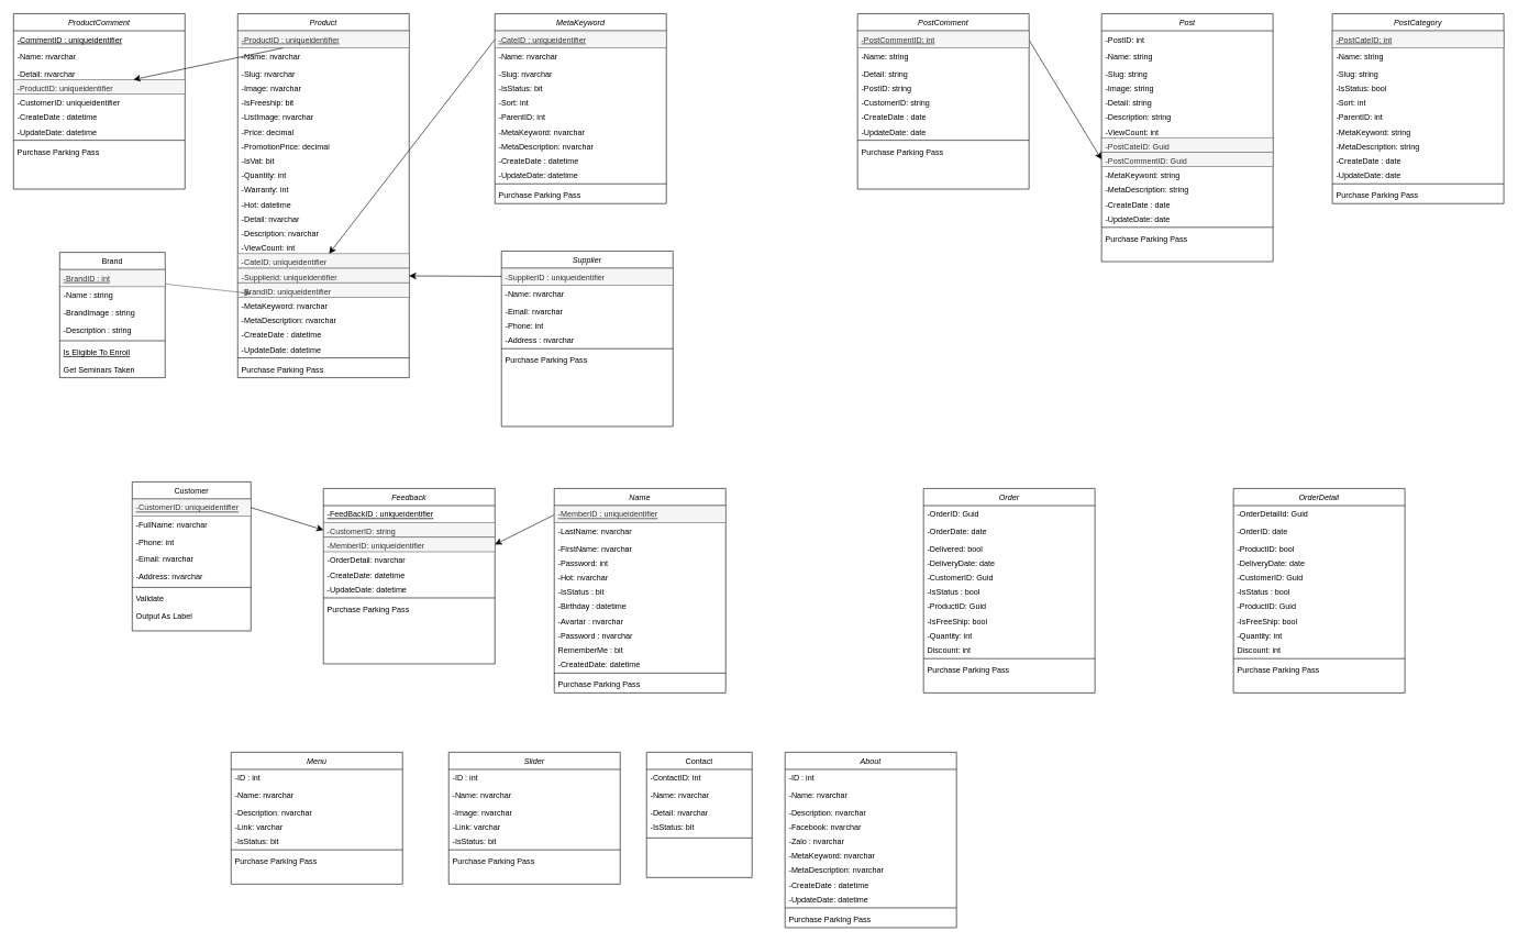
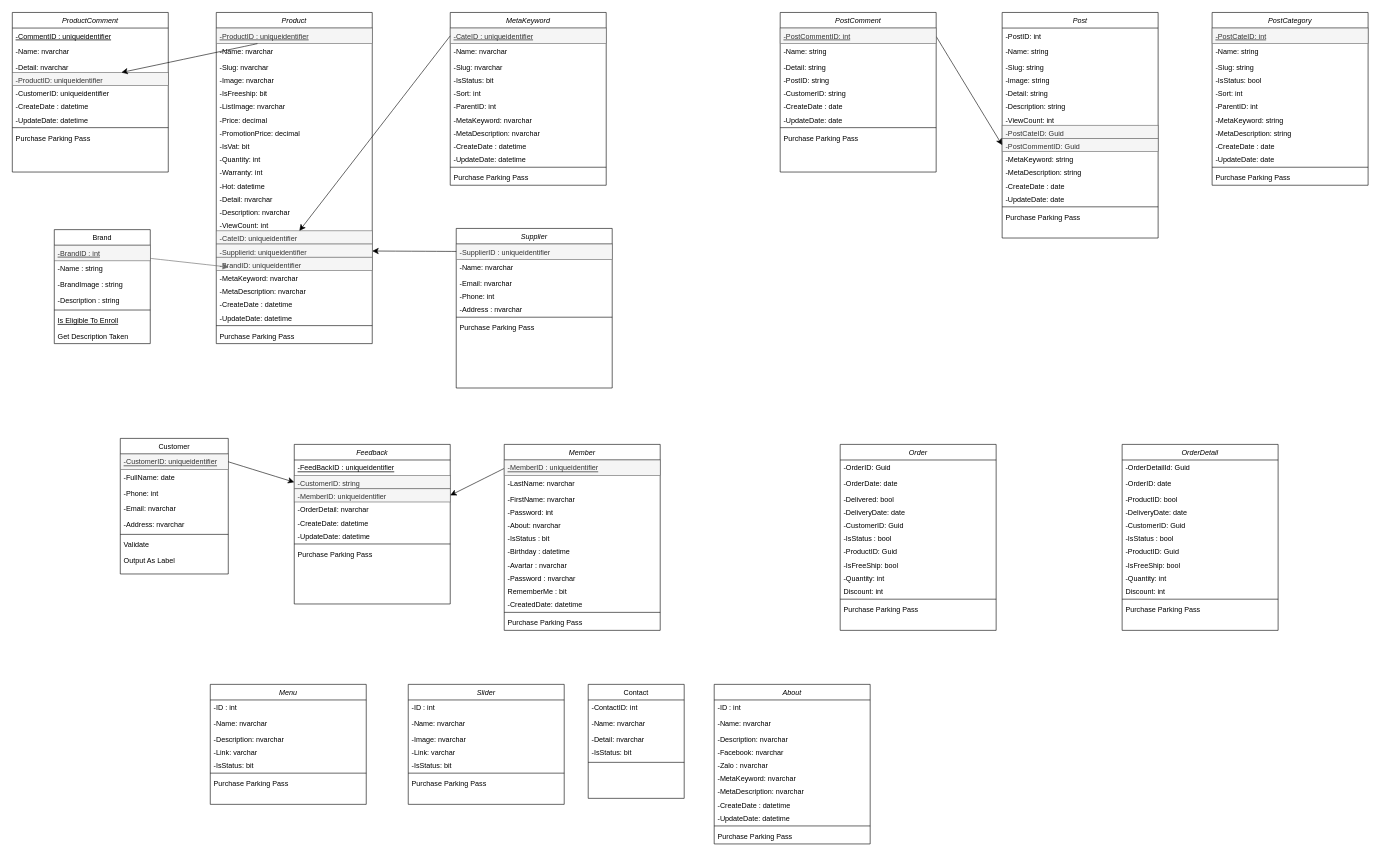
- <mxCell id="22" value="Get Seminars Taken" style="text;align=left;verticalAlign=top;spacingLeft=4;spacingRight=4;overflow=hidden;rotatable=0;points=[[0,0.5],[1,0.5]];portConstraint=eastwest;" parent="15" vertex="1"><mxGeometry y="164" width="160" height="26" as="geometry" /></mxCell>
+ <mxCell id="22" value="Get Description Taken" style="text;align=left;verticalAlign=top;spacingLeft=4;spacingRight=4;overflow=hidden;rotatable=0;points=[[0,0.5],[1,0.5]];portConstraint=eastwest;" parent="15" vertex="1"><mxGeometry y="164" width="160" height="26" as="geometry" /></mxCell>
- <mxCell id="48" value="Name" style="swimlane;fontStyle=2;align=center;verticalAlign=top;childLayout=stackLayout;horizontal=1;startSize=26;horizontalStack=0;resizeParent=1;resizeLast=0;collapsible=1;marginBottom=0;rounded=0;shadow=0;strokeWidth=1;" parent="1" vertex="1"><mxGeometry x="840" y="740" width="260" height="310" as="geometry"><mxRectangle x="230" y="140" width="160" height="26" as="alternateBounds" /></mxGeometry></mxCell>
+ <mxCell id="48" value="Member" style="swimlane;fontStyle=2;align=center;verticalAlign=top;childLayout=stackLayout;horizontal=1;startSize=26;horizontalStack=0;resizeParent=1;resizeLast=0;collapsible=1;marginBottom=0;rounded=0;shadow=0;strokeWidth=1;" parent="1" vertex="1"><mxGeometry x="840" y="740" width="260" height="310" as="geometry"><mxRectangle x="230" y="140" width="160" height="26" as="alternateBounds" /></mxGeometry></mxCell>
- <mxCell id="31" value="-FullName: nvarchar" style="text;align=left;verticalAlign=top;spacingLeft=4;spacingRight=4;overflow=hidden;rotatable=0;points=[[0,0.5],[1,0.5]];portConstraint=eastwest;rounded=0;shadow=0;html=0;" parent="29" vertex="1"><mxGeometry y="52" width="180" height="26" as="geometry" /></mxCell>
+ <mxCell id="31" value="-FullName: date" style="text;align=left;verticalAlign=top;spacingLeft=4;spacingRight=4;overflow=hidden;rotatable=0;points=[[0,0.5],[1,0.5]];portConstraint=eastwest;rounded=0;shadow=0;html=0;" parent="29" vertex="1"><mxGeometry y="52" width="180" height="26" as="geometry" /></mxCell>
- <mxCell id="54" value="-Hot: nvarchar&#10;" style="text;align=left;verticalAlign=top;spacingLeft=4;spacingRight=4;overflow=hidden;rotatable=0;points=[[0,0.5],[1,0.5]];portConstraint=eastwest;rounded=0;shadow=0;html=0;" parent="48" vertex="1"><mxGeometry y="122" width="260" height="22" as="geometry" /></mxCell>
+ <mxCell id="54" value="-About: nvarchar&#10;" style="text;align=left;verticalAlign=top;spacingLeft=4;spacingRight=4;overflow=hidden;rotatable=0;points=[[0,0.5],[1,0.5]];portConstraint=eastwest;rounded=0;shadow=0;html=0;" parent="48" vertex="1"><mxGeometry y="122" width="260" height="22" as="geometry" /></mxCell>
